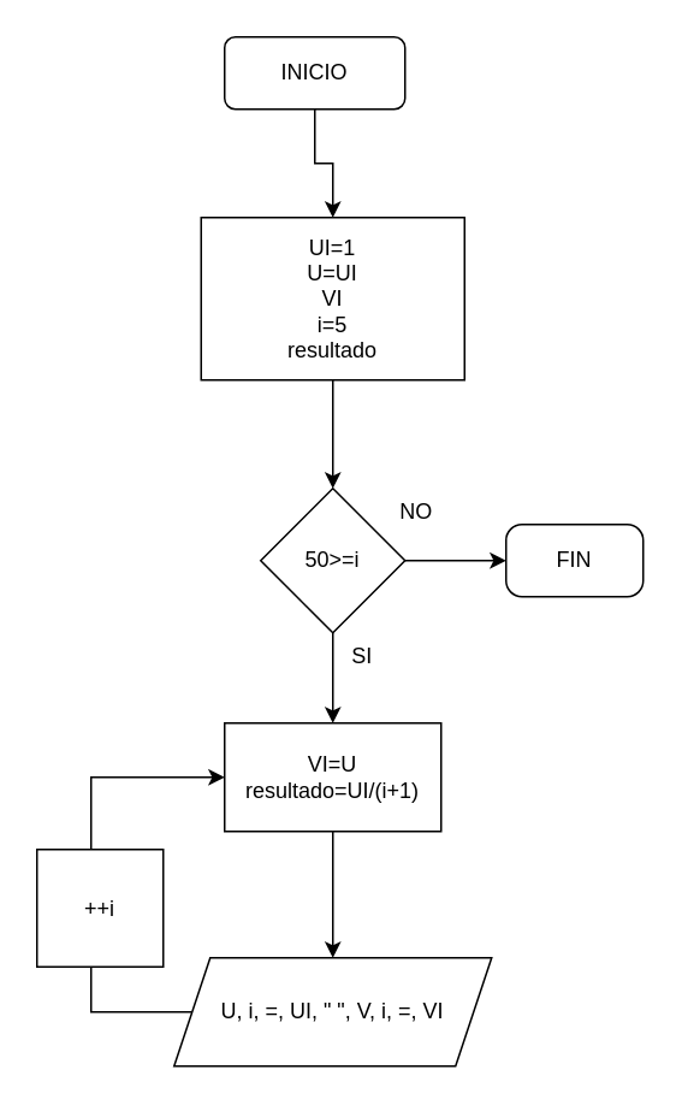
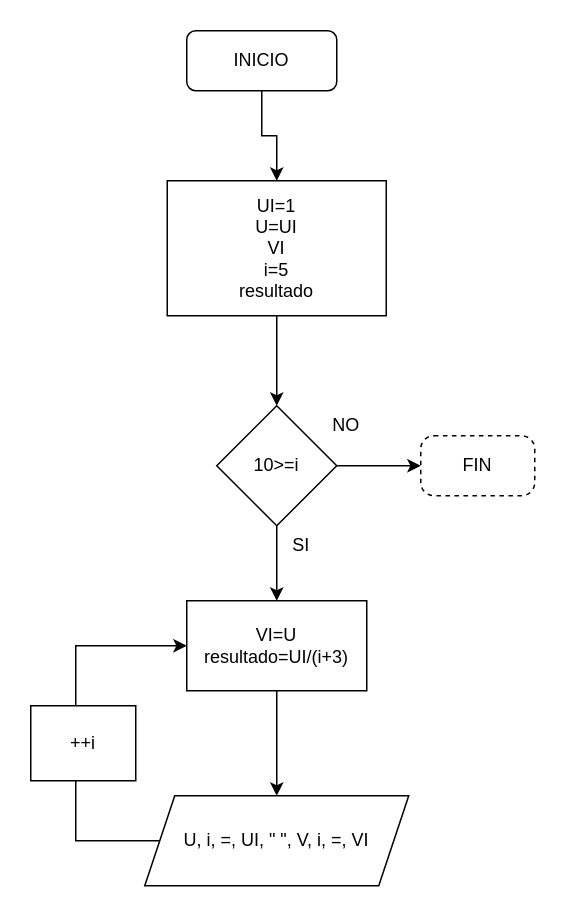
- <mxCell id="8" value="50&amp;gt;=i" style="rhombus;whiteSpace=wrap;html=1;rounded=1;arcSize=0;" vertex="1" parent="1"><mxGeometry x="144" y="270" width="80" height="80" as="geometry" /></mxCell>
+ <mxCell id="8" value="10&amp;gt;=i" style="rhombus;whiteSpace=wrap;html=1;rounded=1;arcSize=0;" vertex="1" parent="1"><mxGeometry x="144" y="270" width="80" height="80" as="geometry" /></mxCell>
- <mxCell id="9" value="FIN" style="rounded=1;whiteSpace=wrap;html=1;arcSize=22;" vertex="1" parent="1"><mxGeometry x="280" y="290" width="76" height="40" as="geometry" /></mxCell>
+ <mxCell id="9" value="FIN" style="rounded=1;whiteSpace=wrap;html=1;arcSize=22;dashed=1;" vertex="1" parent="1"><mxGeometry x="280" y="290" width="76" height="40" as="geometry" /></mxCell>
- <mxCell id="11" value="VI=U&lt;div&gt;resultado=UI/(i+1)&lt;/div&gt;" style="whiteSpace=wrap;html=1;rounded=1;arcSize=0;" vertex="1" parent="1"><mxGeometry x="124" y="400" width="120" height="60" as="geometry" /></mxCell>
+ <mxCell id="11" value="VI=U&lt;div&gt;resultado=UI/(i+3)&lt;/div&gt;" style="whiteSpace=wrap;html=1;rounded=1;arcSize=0;" vertex="1" parent="1"><mxGeometry x="124" y="400" width="120" height="60" as="geometry" /></mxCell>
- <mxCell id="15" value="++i" style="rounded=0;whiteSpace=wrap;html=1;" vertex="1" parent="1"><mxGeometry x="20" y="470" width="70" height="65" as="geometry" /></mxCell>
+ <mxCell id="15" value="++i" style="rounded=0;whiteSpace=wrap;html=1;" vertex="1" parent="1"><mxGeometry x="20" y="470" width="70" height="50" as="geometry" /></mxCell>
